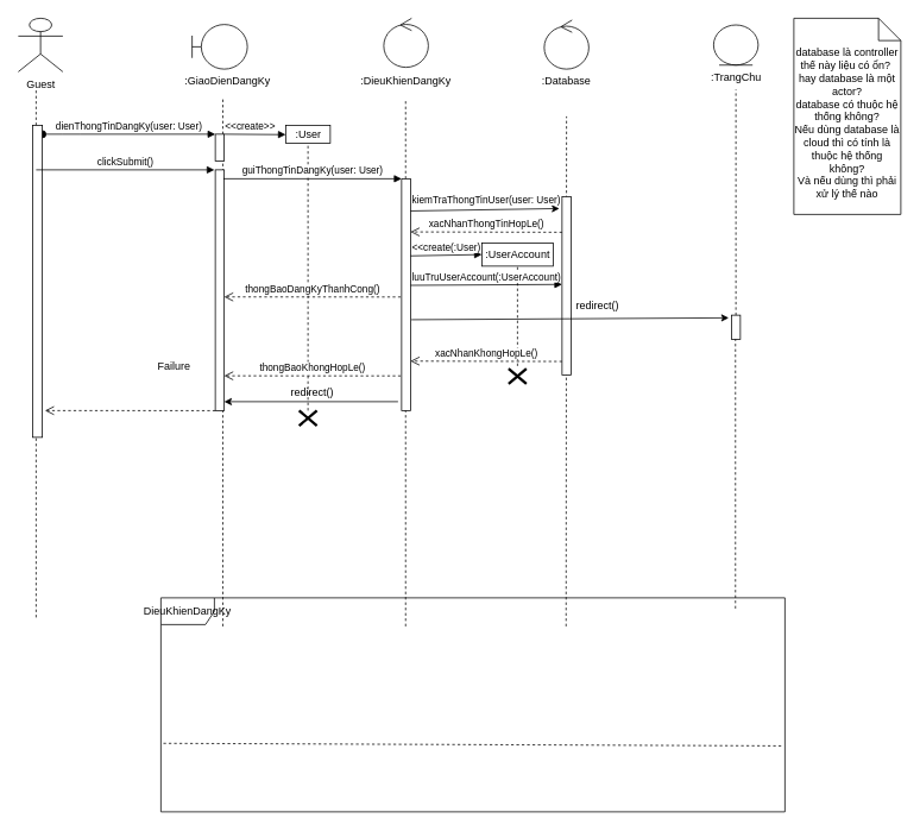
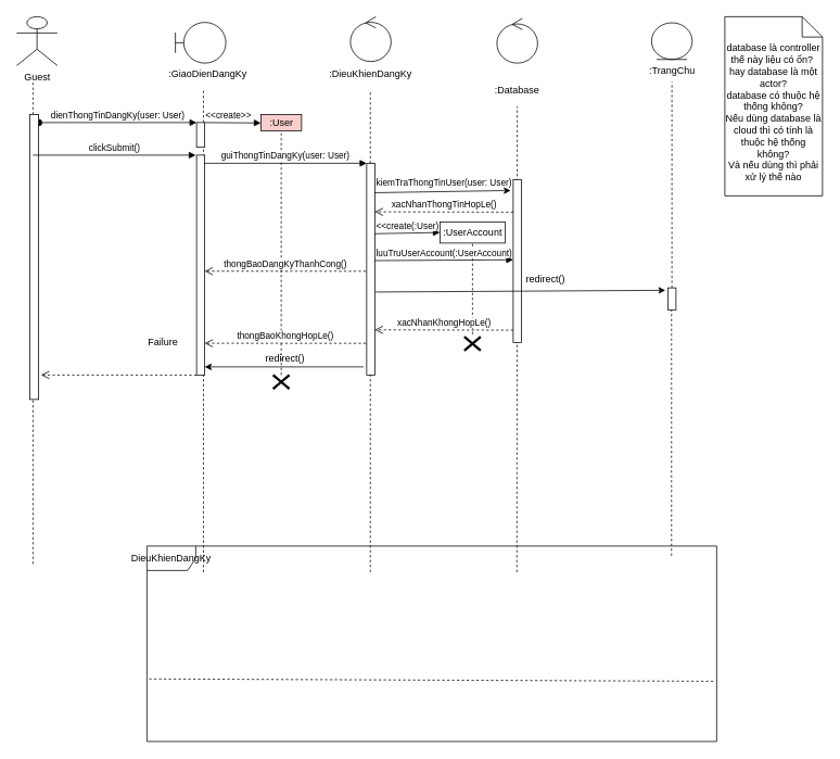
- <mxCell id="13" value=":Database" style="text;html=1;strokeColor=none;fillColor=none;align=center;verticalAlign=middle;whiteSpace=wrap;rounded=0;" parent="1" vertex="1"><mxGeometry x="615" y="80" width="40" height="20" as="geometry" /></mxCell>
+ <mxCell id="13" value=":Database" style="text;html=1;strokeColor=none;fillColor=none;align=center;verticalAlign=middle;whiteSpace=wrap;rounded=0;" parent="1" vertex="1"><mxGeometry x="615" y="100" width="40" height="20" as="geometry" /></mxCell>
- <mxCell id="27" value=":User" style="html=1;" parent="1" vertex="1"><mxGeometry x="320" y="140" width="50" height="20" as="geometry" /></mxCell>
+ <mxCell id="27" value=":User" style="html=1;fillColor=#f8cecc;" parent="1" vertex="1"><mxGeometry x="320" y="140" width="50" height="20" as="geometry" /></mxCell>
- <mxCell id="41" value="Failure" style="text;html=1;strokeColor=none;fillColor=none;align=center;verticalAlign=middle;whiteSpace=wrap;rounded=0;" parent="1" vertex="1"><mxGeometry x="175" y="400" width="40" height="20" as="geometry" /></mxCell>
+ <mxCell id="41" value="Failure" style="text;html=1;strokeColor=none;fillColor=none;align=center;verticalAlign=middle;whiteSpace=wrap;rounded=0;" parent="1" vertex="1"><mxGeometry x="180" y="410" width="40" height="20" as="geometry" /></mxCell>
